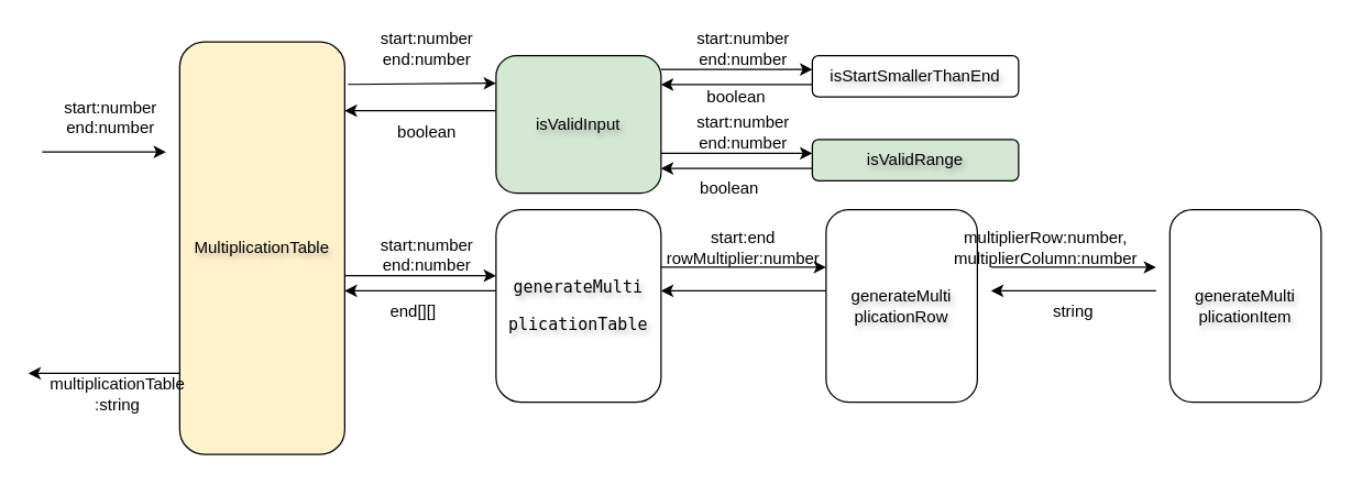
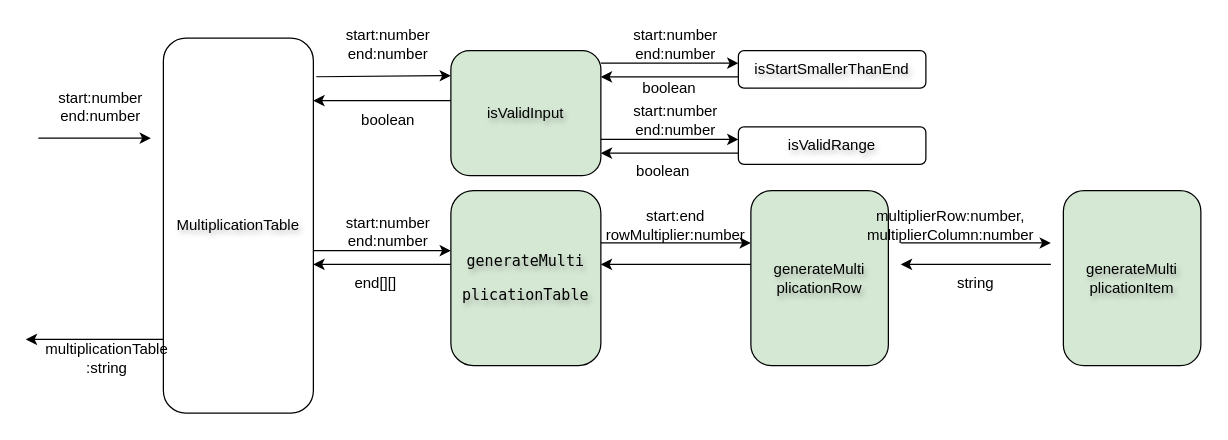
- <mxCell id="18" value="isValidRange" style="rounded=1;whiteSpace=wrap;html=1;rotation=0;textShadow=1;horizontal=1;fillColor=#d5e8d4;" vertex="1" parent="1"><mxGeometry x="590" y="101" width="150" height="30" as="geometry" /></mxCell>
+ <mxCell id="18" value="isValidRange" style="rounded=1;whiteSpace=wrap;html=1;rotation=0;textShadow=1;horizontal=1;" vertex="1" parent="1"><mxGeometry x="590" y="101" width="150" height="30" as="geometry" /></mxCell>
- <mxCell id="2" value="MultiplicationTable" style="rounded=1;whiteSpace=wrap;html=1;rotation=0;textShadow=1;horizontal=1;fillColor=#fff2cc;" vertex="1" parent="1"><mxGeometry x="130" y="30" width="120" height="300" as="geometry" /></mxCell>
+ <mxCell id="2" value="MultiplicationTable" style="rounded=1;whiteSpace=wrap;html=1;rotation=0;textShadow=1;horizontal=1;" vertex="1" parent="1"><mxGeometry x="130" y="30" width="120" height="300" as="geometry" /></mxCell>
- <mxCell id="12" value="&lt;pre&gt;generateMulti&lt;/pre&gt;&lt;pre&gt;plicationTable&lt;/pre&gt;" style="rounded=1;whiteSpace=wrap;html=1;rotation=0;textShadow=1;horizontal=1;" vertex="1" parent="1"><mxGeometry x="360" y="152" width="120" height="140" as="geometry" /></mxCell>
+ <mxCell id="12" value="&lt;pre&gt;generateMulti&lt;/pre&gt;&lt;pre&gt;plicationTable&lt;/pre&gt;" style="rounded=1;whiteSpace=wrap;html=1;rotation=0;textShadow=1;horizontal=1;fillColor=#d5e8d4;" vertex="1" parent="1"><mxGeometry x="360" y="152" width="120" height="140" as="geometry" /></mxCell>
- <mxCell id="27" value="generateMulti&lt;div&gt;plicationRow&lt;/div&gt;" style="rounded=1;whiteSpace=wrap;html=1;rotation=0;textShadow=1;horizontal=1;" vertex="1" parent="1"><mxGeometry x="600" y="152" width="110" height="140" as="geometry" /></mxCell>
+ <mxCell id="27" value="generateMulti&lt;div&gt;plicationRow&lt;/div&gt;" style="rounded=1;whiteSpace=wrap;html=1;rotation=0;textShadow=1;horizontal=1;fillColor=#d5e8d4;" vertex="1" parent="1"><mxGeometry x="600" y="152" width="110" height="140" as="geometry" /></mxCell>
- <mxCell id="31" value="generateMulti&lt;div&gt;plicationItem&lt;/div&gt;" style="rounded=1;whiteSpace=wrap;html=1;rotation=0;textShadow=1;horizontal=1;" vertex="1" parent="1"><mxGeometry x="850" y="152" width="110" height="140" as="geometry" /></mxCell>
+ <mxCell id="31" value="generateMulti&lt;div&gt;plicationItem&lt;/div&gt;" style="rounded=1;whiteSpace=wrap;html=1;rotation=0;textShadow=1;horizontal=1;fillColor=#d5e8d4;" vertex="1" parent="1"><mxGeometry x="850" y="152" width="110" height="140" as="geometry" /></mxCell>
